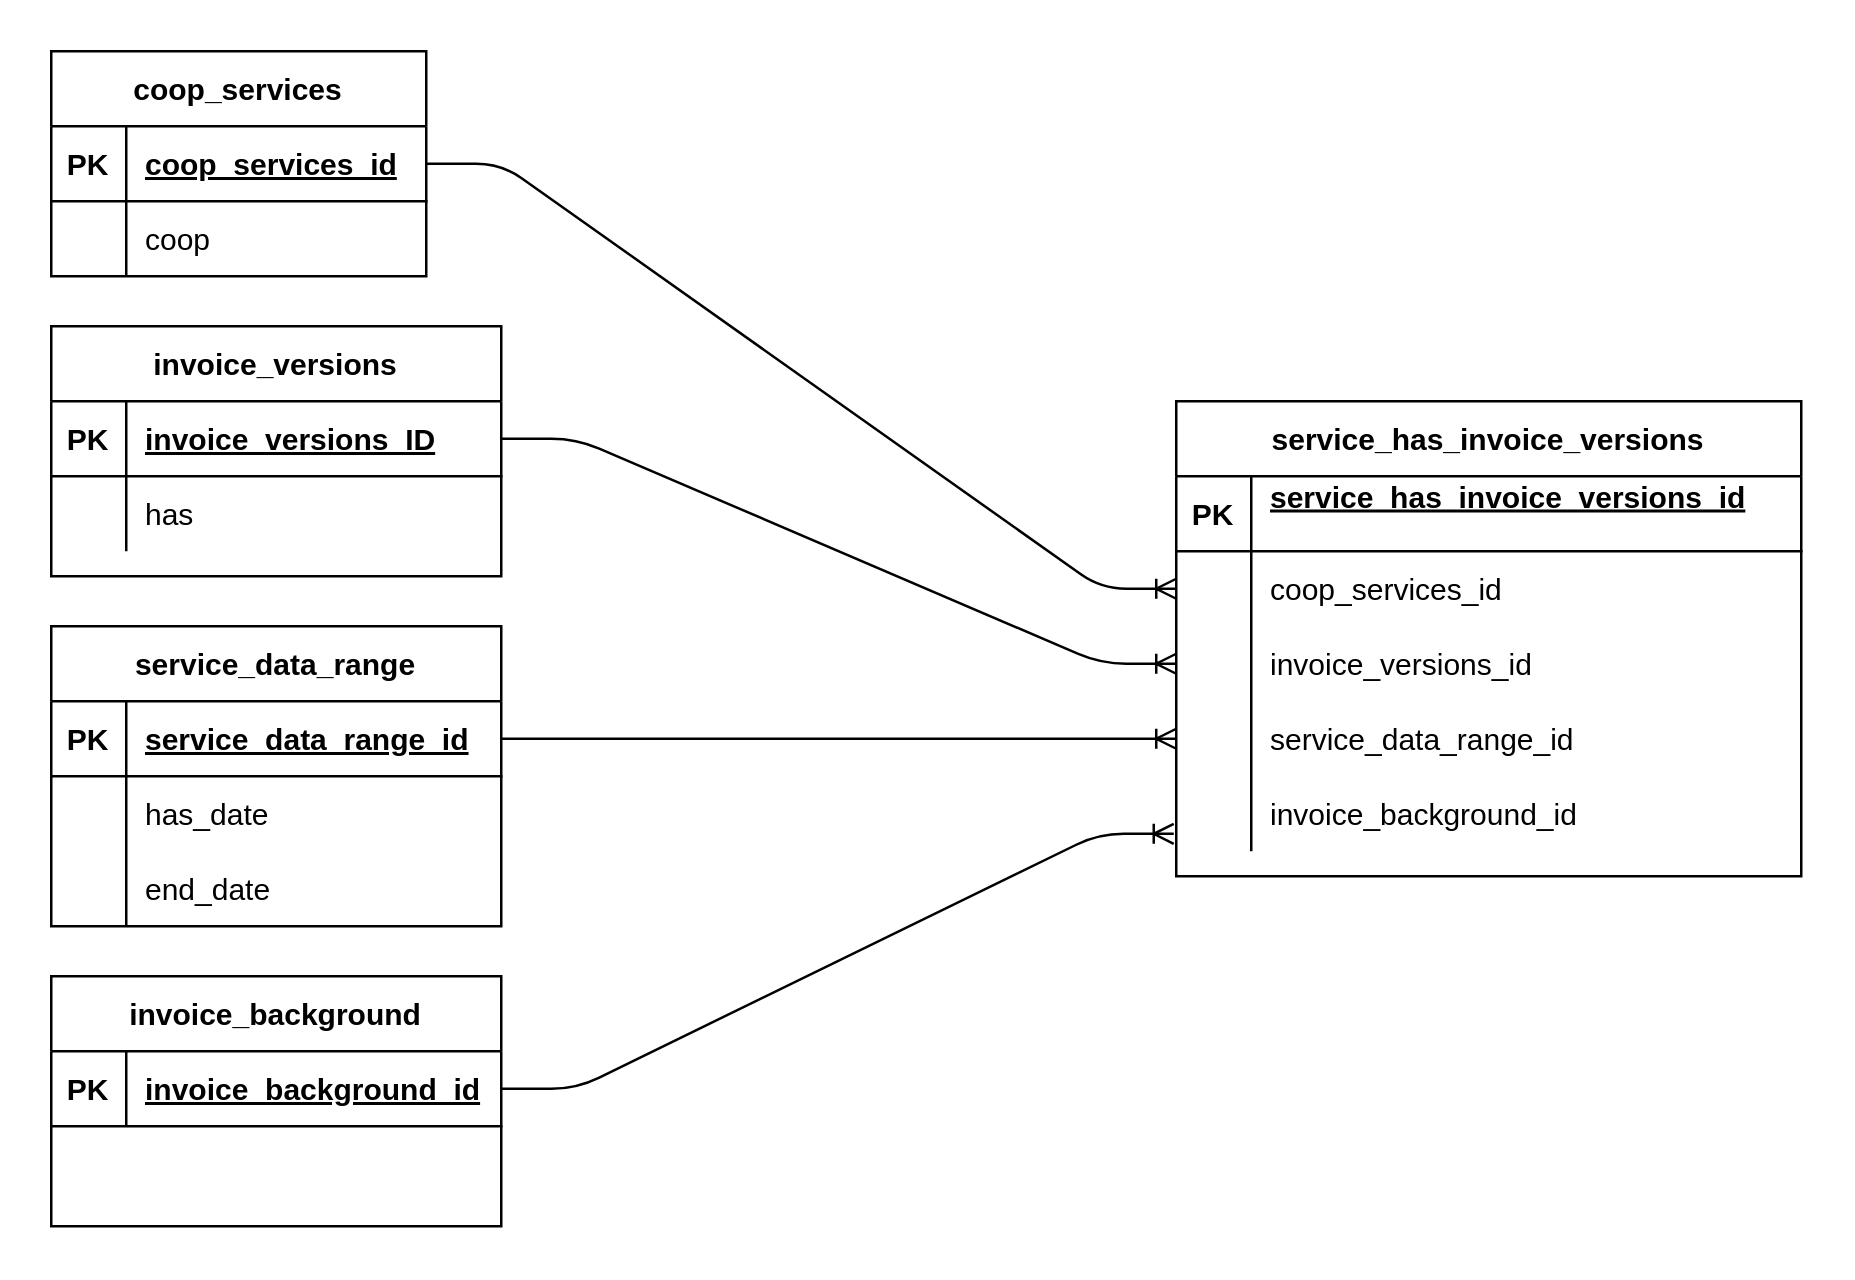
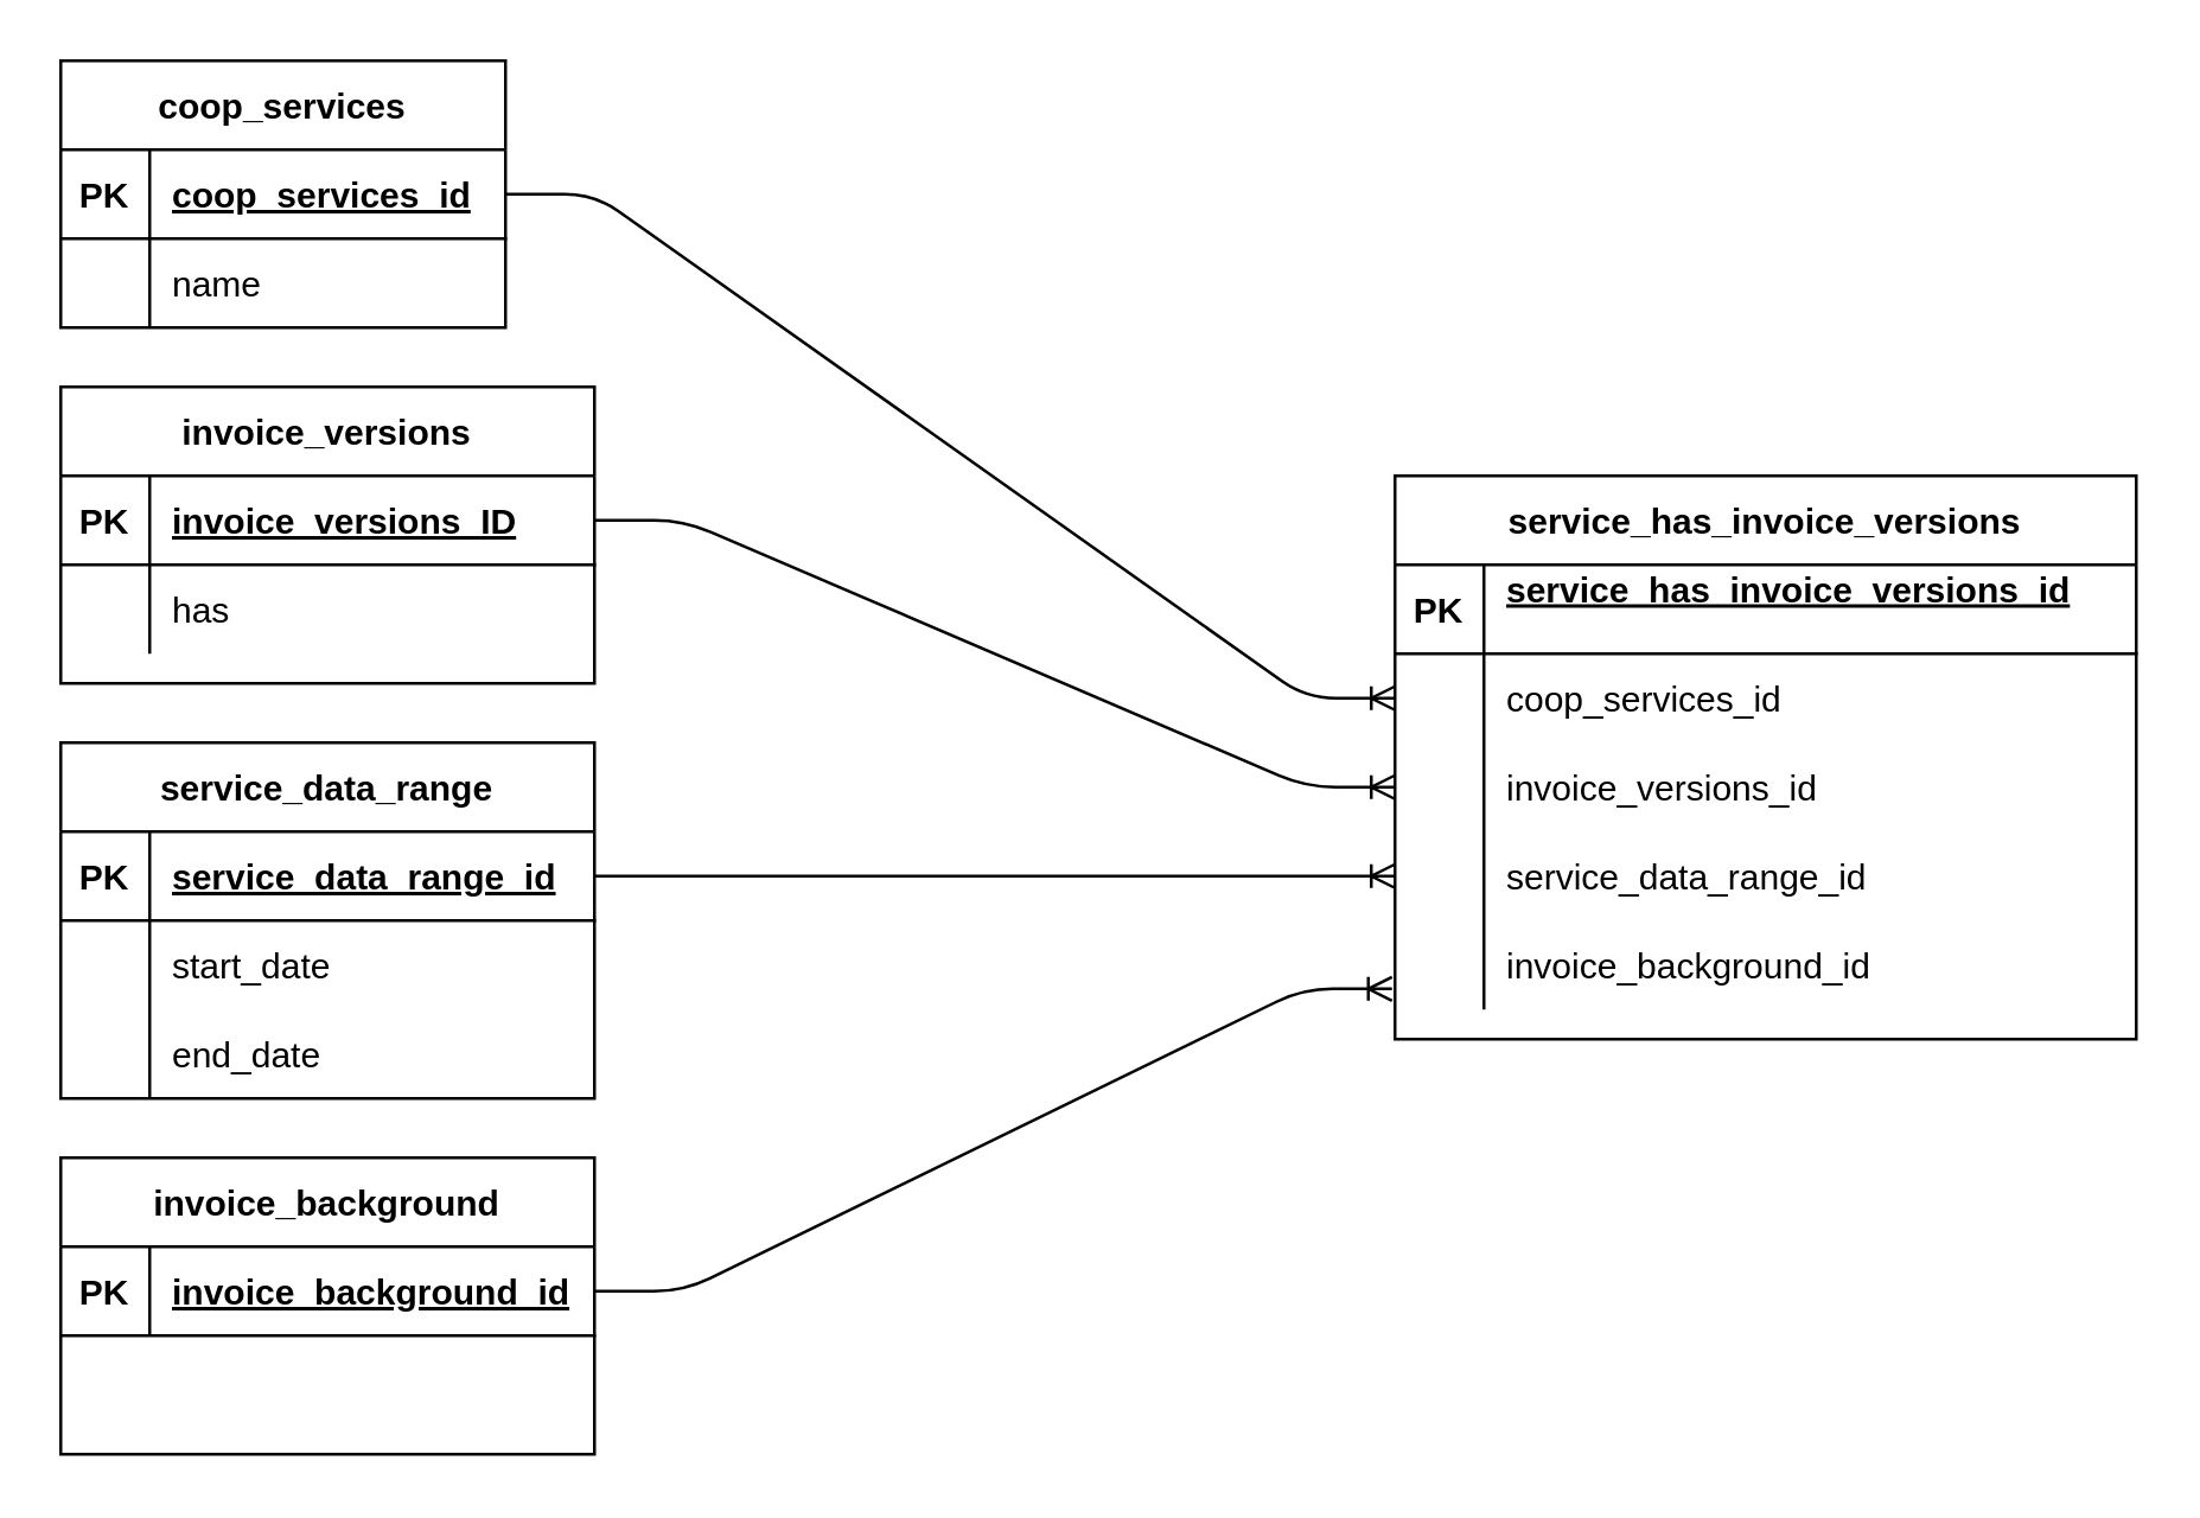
- <mxCell id="8" value="coop" style="shape=partialRectangle;connectable=0;fillColor=none;top=0;left=0;bottom=0;right=0;align=left;spacingLeft=6;overflow=hidden;" parent="6" vertex="1"><mxGeometry x="30" width="120" height="30" as="geometry" /></mxCell>
+ <mxCell id="8" value="name" style="shape=partialRectangle;connectable=0;fillColor=none;top=0;left=0;bottom=0;right=0;align=left;spacingLeft=6;overflow=hidden;" parent="6" vertex="1"><mxGeometry x="30" width="120" height="30" as="geometry" /></mxCell>
- <mxCell id="38" value="has_date" style="shape=partialRectangle;connectable=0;fillColor=none;top=0;left=0;bottom=0;right=0;align=left;spacingLeft=6;overflow=hidden;" parent="36" vertex="1"><mxGeometry x="30" width="150" height="30" as="geometry" /></mxCell>
+ <mxCell id="38" value="start_date" style="shape=partialRectangle;connectable=0;fillColor=none;top=0;left=0;bottom=0;right=0;align=left;spacingLeft=6;overflow=hidden;" parent="36" vertex="1"><mxGeometry x="30" width="150" height="30" as="geometry" /></mxCell>
